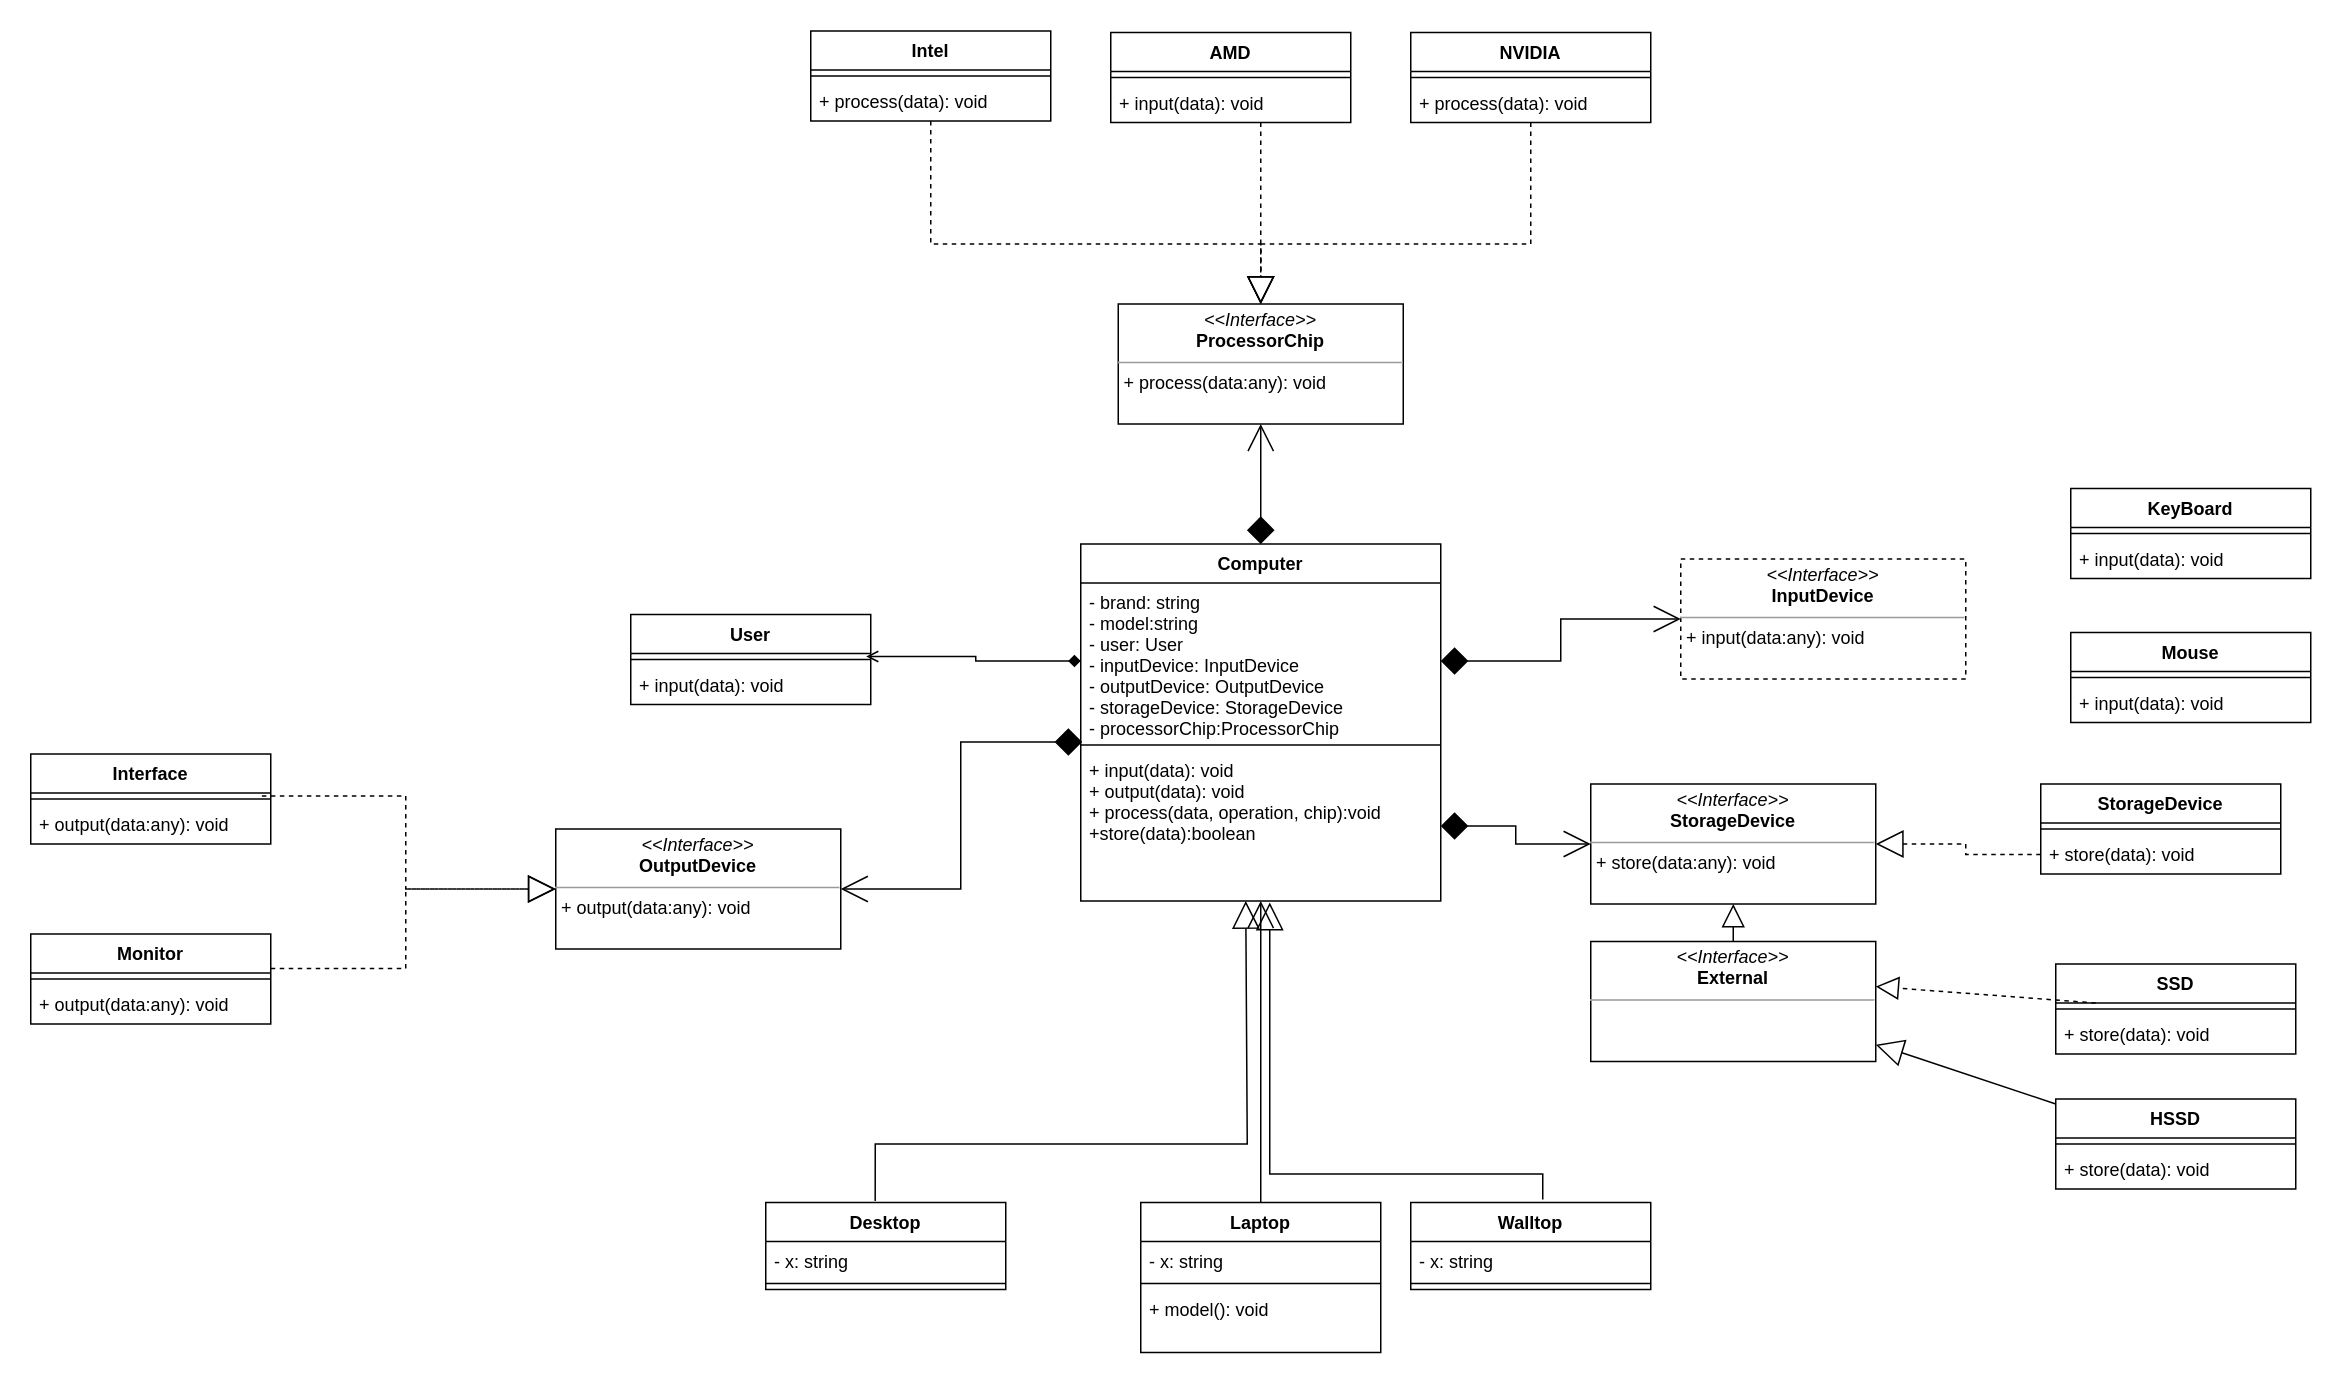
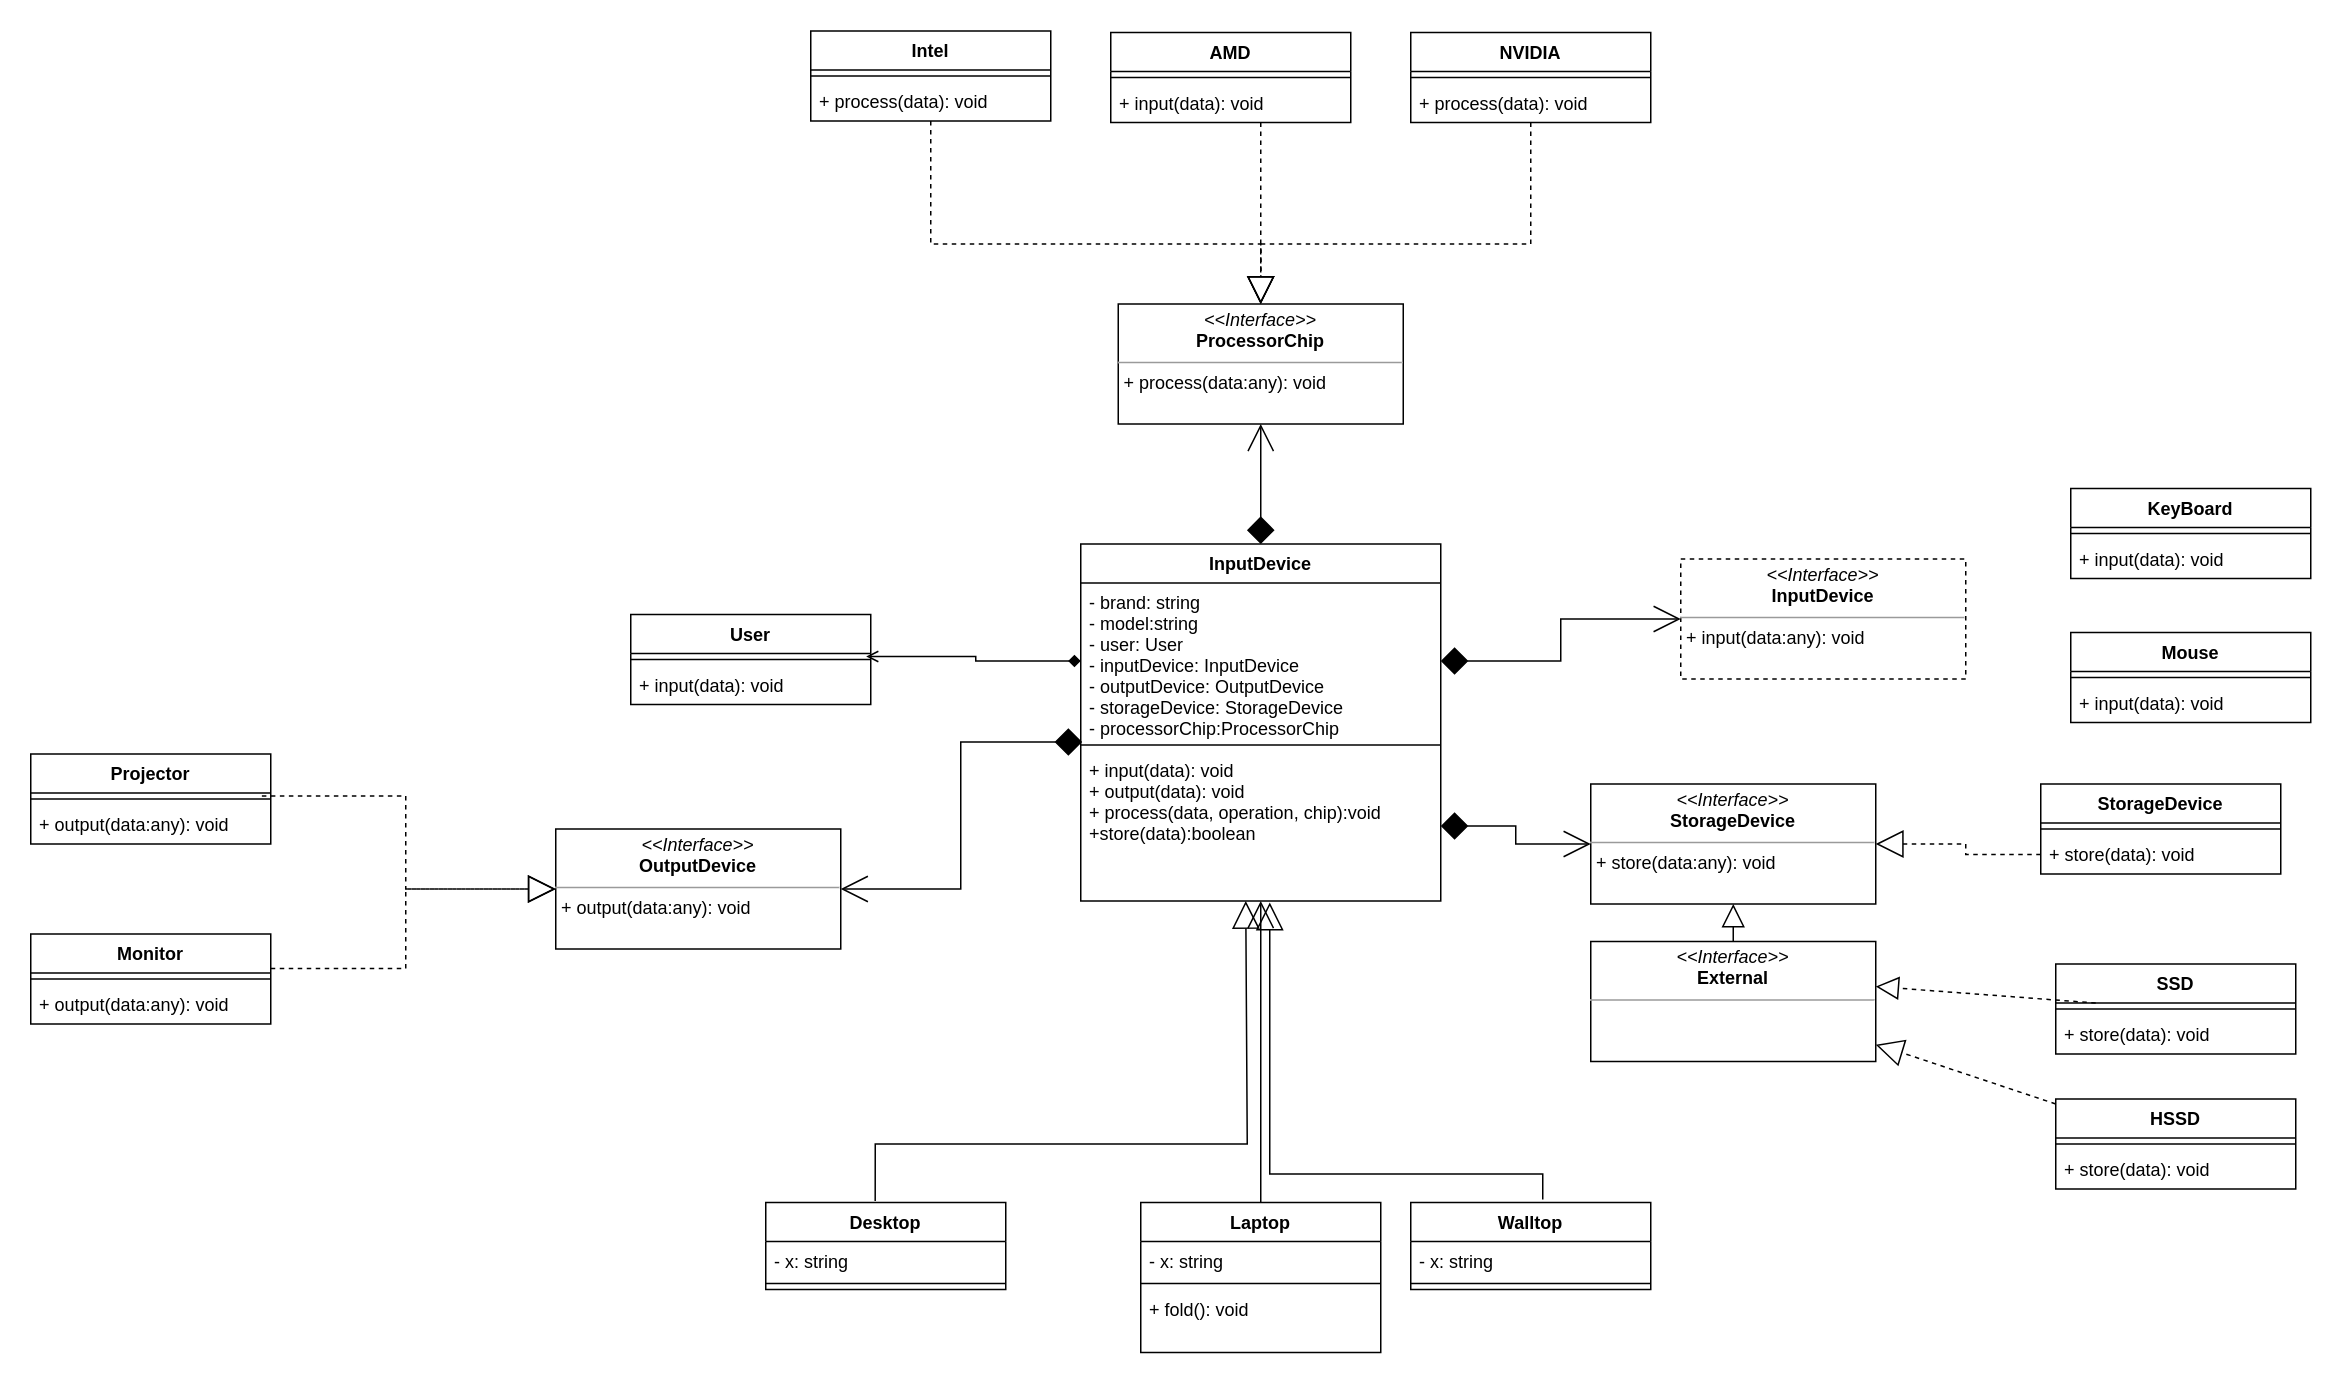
- <mxCell id="2" value="Computer" style="swimlane;fontStyle=1;align=center;verticalAlign=top;childLayout=stackLayout;horizontal=1;startSize=26;horizontalStack=0;resizeParent=1;resizeParentMax=0;resizeLast=0;collapsible=1;marginBottom=0;" parent="1" vertex="1"><mxGeometry x="720" y="362" width="240" height="238" as="geometry" /></mxCell>
+ <mxCell id="2" value="InputDevice" style="swimlane;fontStyle=1;align=center;verticalAlign=top;childLayout=stackLayout;horizontal=1;startSize=26;horizontalStack=0;resizeParent=1;resizeParentMax=0;resizeLast=0;collapsible=1;marginBottom=0;" parent="1" vertex="1"><mxGeometry x="720" y="362" width="240" height="238" as="geometry" /></mxCell>
- <mxCell id="62" value="Interface" style="swimlane;fontStyle=1;align=center;verticalAlign=top;childLayout=stackLayout;horizontal=1;startSize=26;horizontalStack=0;resizeParent=1;resizeParentMax=0;resizeLast=0;collapsible=1;marginBottom=0;" vertex="1" parent="1"><mxGeometry x="20" y="502" width="160" height="60" as="geometry" /></mxCell>
+ <mxCell id="62" value="Projector" style="swimlane;fontStyle=1;align=center;verticalAlign=top;childLayout=stackLayout;horizontal=1;startSize=26;horizontalStack=0;resizeParent=1;resizeParentMax=0;resizeLast=0;collapsible=1;marginBottom=0;" vertex="1" parent="1"><mxGeometry x="20" y="502" width="160" height="60" as="geometry" /></mxCell>
- <mxCell id="53" style="edgeStyle=none;rounded=0;orthogonalLoop=1;jettySize=auto;html=1;dashed=0;startArrow=none;startFill=0;endArrow=block;endFill=0;endSize=16;" parent="1" source="54" target="50" edge="1"><mxGeometry relative="1" as="geometry"><Array as="points"><mxPoint x="1270" y="702" /></Array></mxGeometry></mxCell>
+ <mxCell id="53" style="edgeStyle=none;rounded=0;orthogonalLoop=1;jettySize=auto;html=1;dashed=1;startArrow=none;startFill=0;endArrow=block;endFill=0;endSize=16;" parent="1" source="54" target="50" edge="1"><mxGeometry relative="1" as="geometry"><Array as="points"><mxPoint x="1270" y="702" /></Array></mxGeometry></mxCell>
- <mxCell id="10" value="+ model(): void&#10;" style="text;strokeColor=none;fillColor=none;align=left;verticalAlign=top;spacingLeft=4;spacingRight=4;overflow=hidden;rotatable=0;points=[[0,0.5],[1,0.5]];portConstraint=eastwest;" parent="7" vertex="1"><mxGeometry y="58" width="160" height="42" as="geometry" /></mxCell>
+ <mxCell id="10" value="+ fold(): void&#10;" style="text;strokeColor=none;fillColor=none;align=left;verticalAlign=top;spacingLeft=4;spacingRight=4;overflow=hidden;rotatable=0;points=[[0,0.5],[1,0.5]];portConstraint=eastwest;" parent="7" vertex="1"><mxGeometry y="58" width="160" height="42" as="geometry" /></mxCell>
